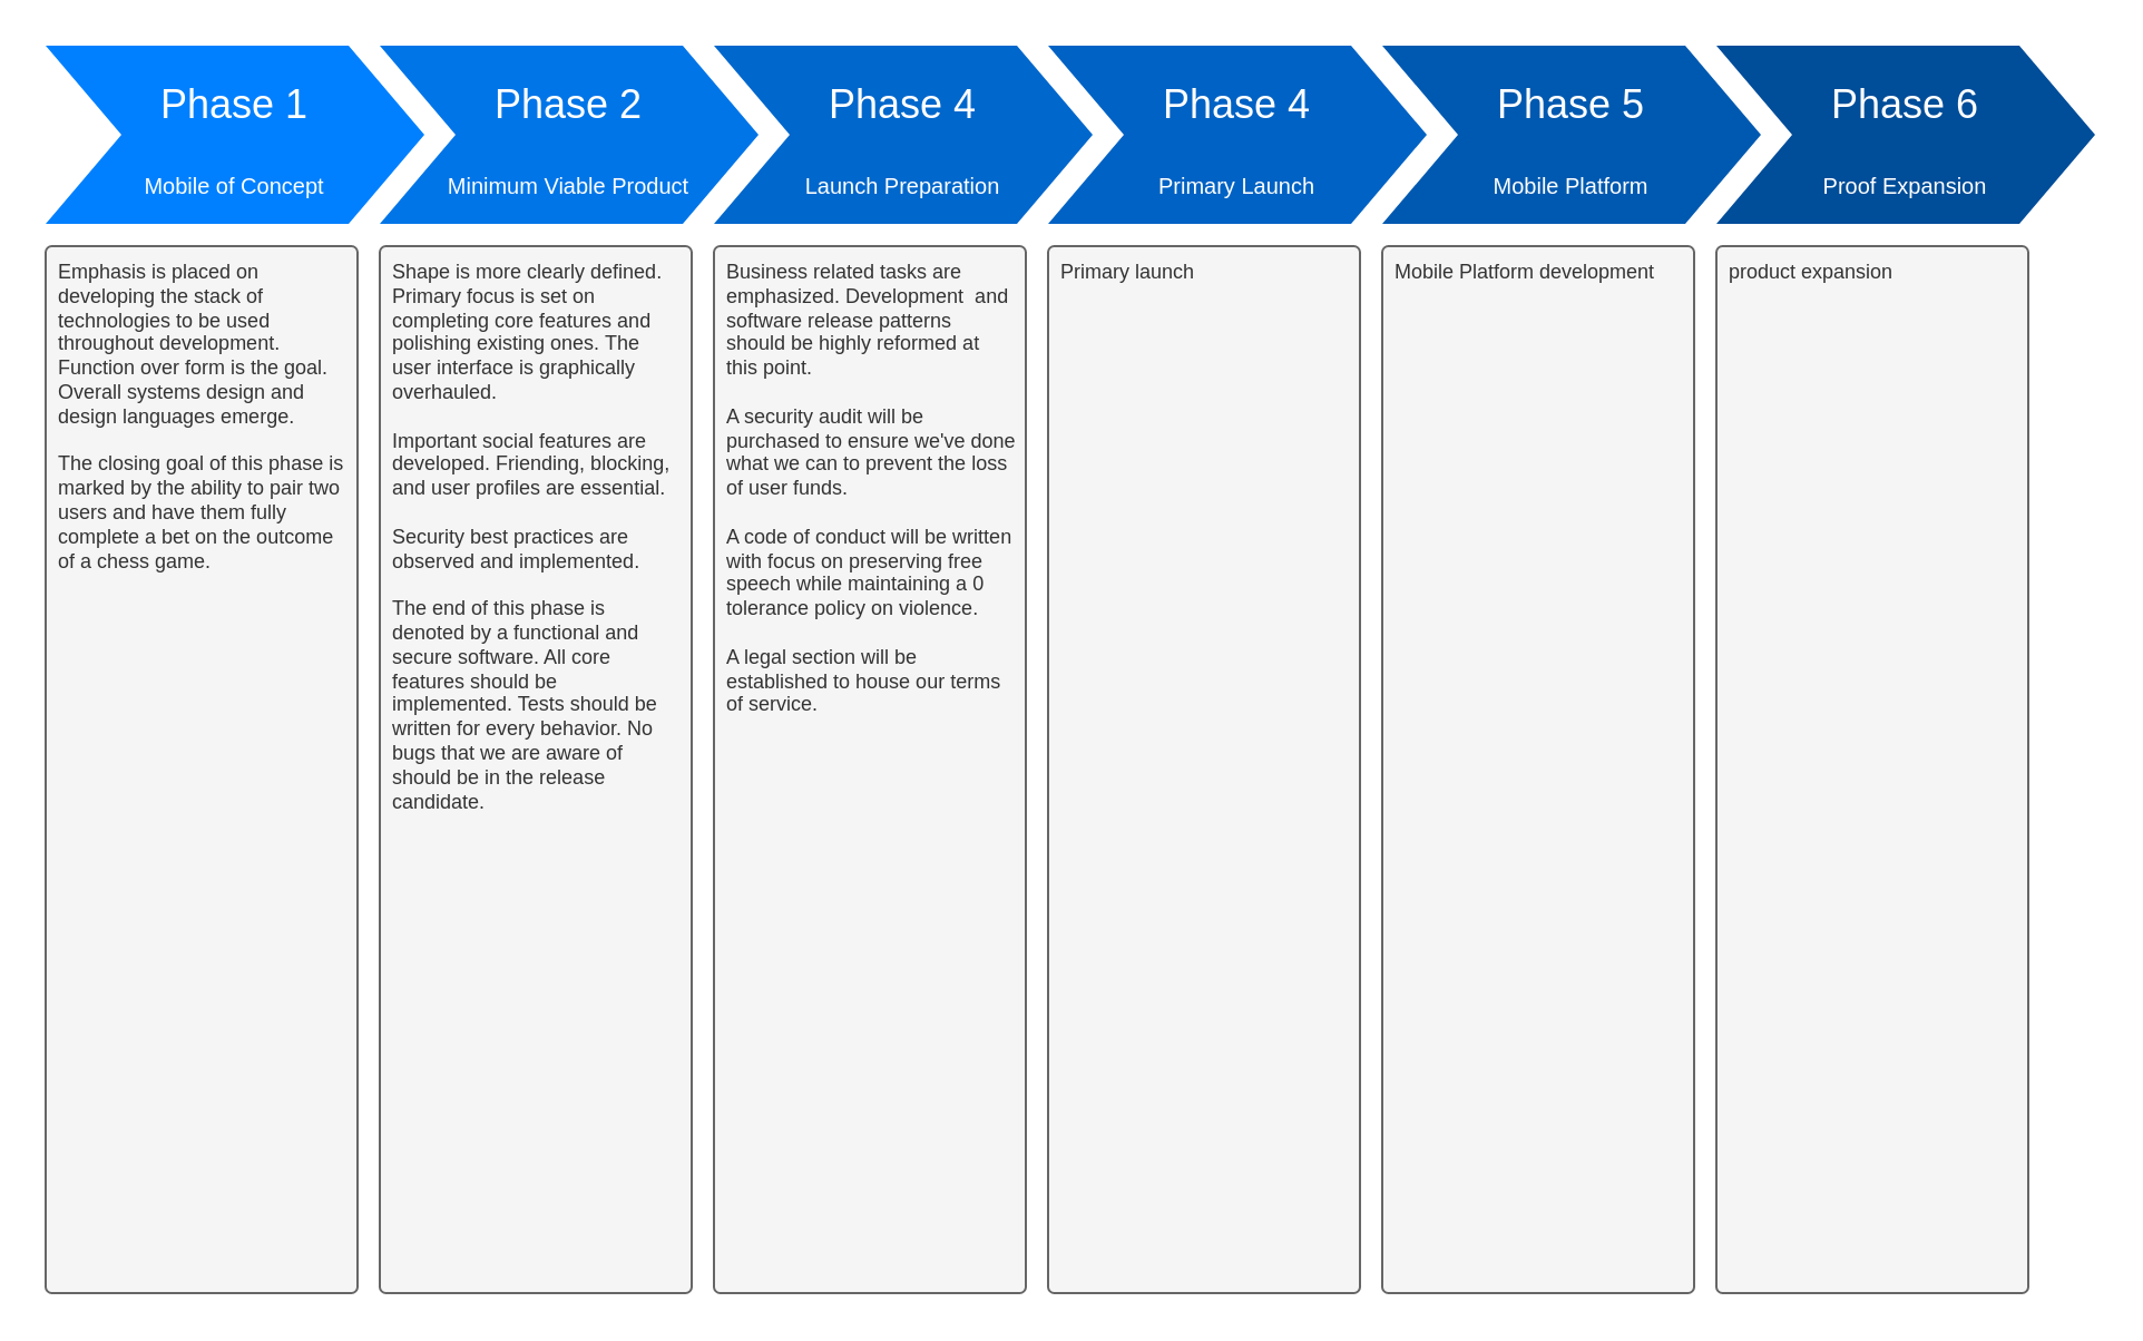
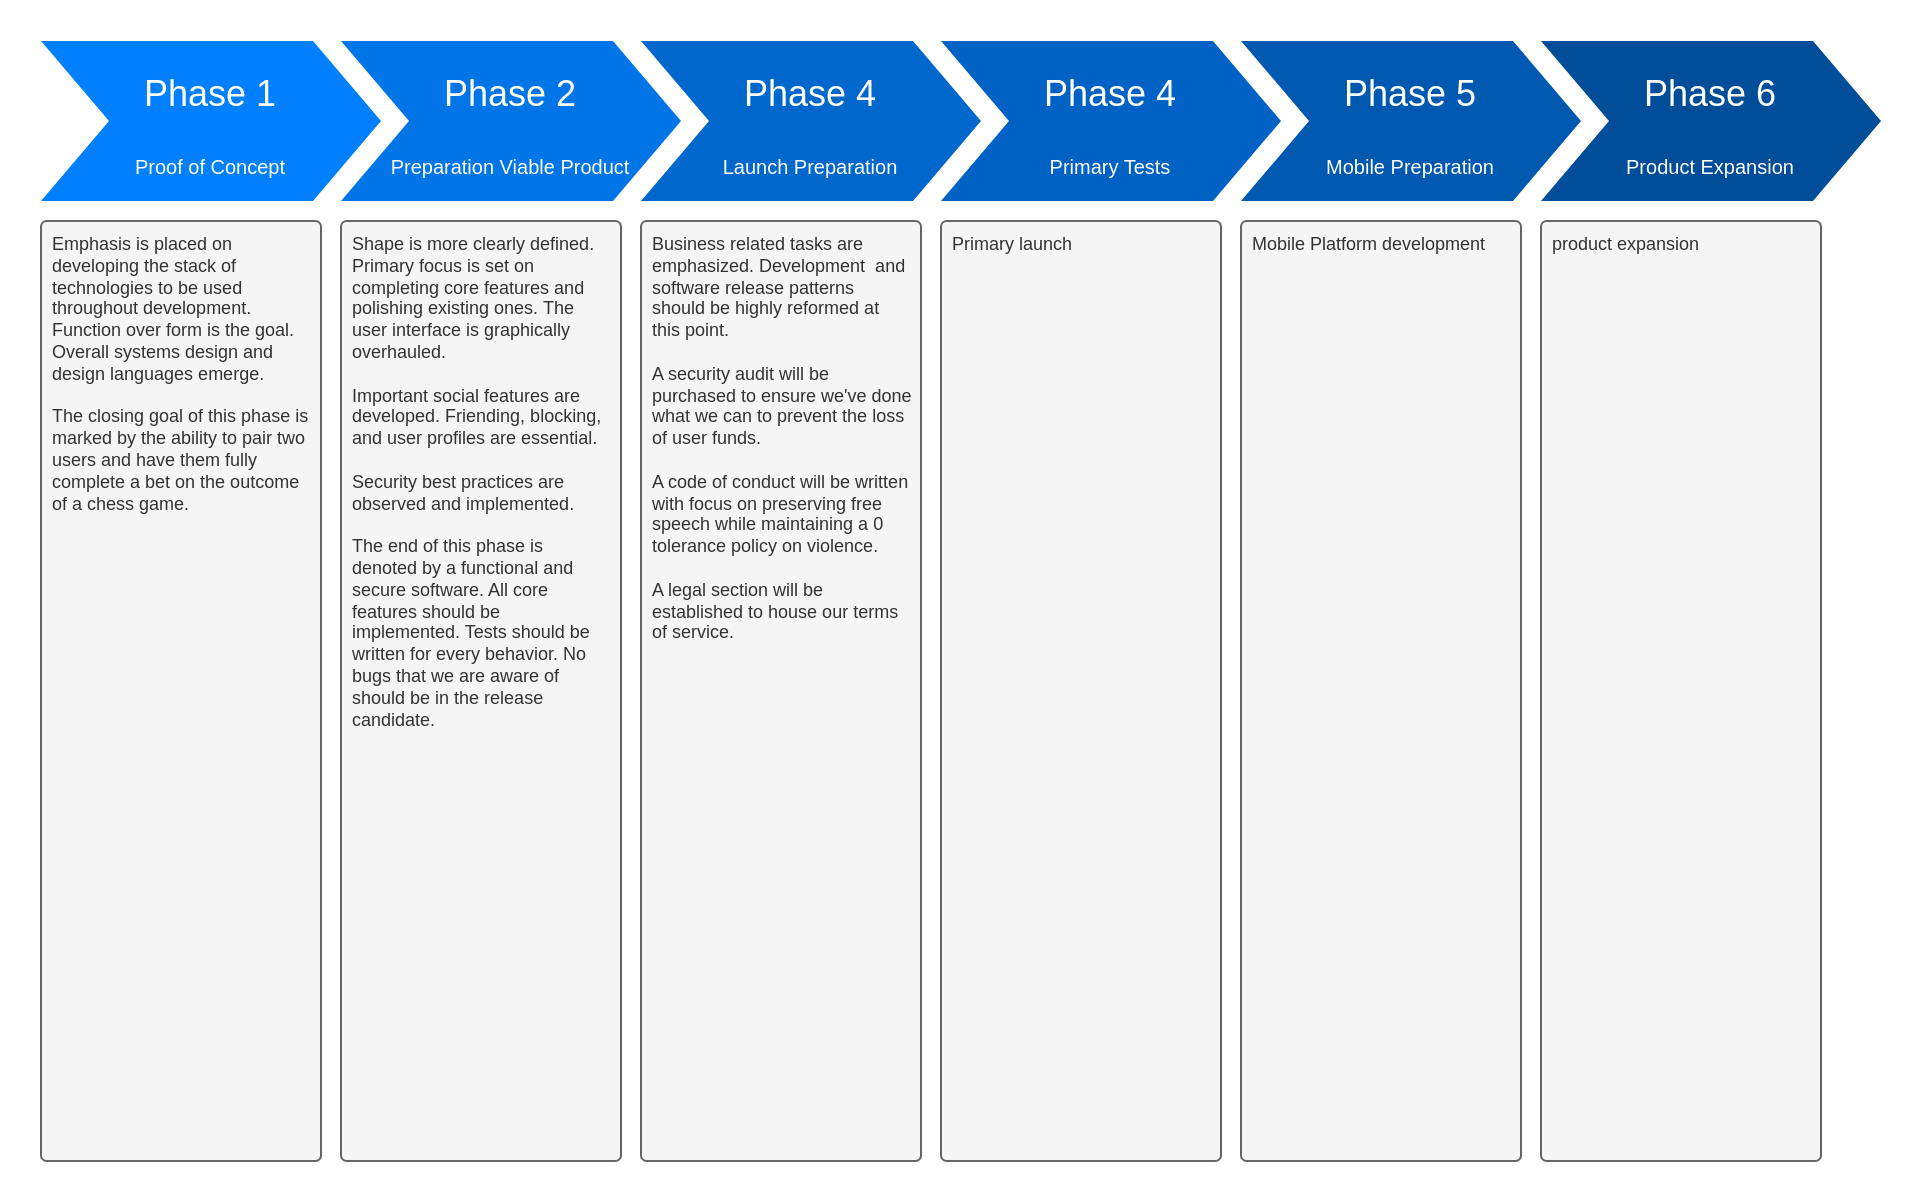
- <mxCell id="2" value="&lt;font style=&quot;&quot;&gt;&lt;font style=&quot;vertical-align: inherit;&quot;&gt;&lt;font style=&quot;vertical-align: inherit;&quot;&gt;&lt;span style=&quot;font-size: 18px;&quot;&gt;&lt;font style=&quot;vertical-align: inherit;&quot;&gt;&lt;font style=&quot;vertical-align: inherit;&quot;&gt;&lt;font style=&quot;vertical-align: inherit;&quot;&gt;&lt;font style=&quot;vertical-align: inherit;&quot;&gt;Phase 1 &lt;/font&gt;&lt;/font&gt;&lt;/font&gt;&lt;/font&gt;&lt;/span&gt;&lt;br&gt;&lt;font style=&quot;&quot;&gt;&lt;font style=&quot;vertical-align: inherit;&quot;&gt;&lt;font style=&quot;vertical-align: inherit;&quot;&gt;&lt;font style=&quot;vertical-align: inherit;&quot;&gt;&lt;font style=&quot;vertical-align: inherit; font-size: 10px;&quot;&gt;Mobile of Concept&lt;/font&gt;&lt;/font&gt;&lt;/font&gt;&lt;/font&gt;&lt;/font&gt;&lt;br&gt;&lt;/font&gt;&lt;/font&gt;&lt;/font&gt;" style="shape=step;whiteSpace=wrap;html=1;fontSize=28;fillColor=#0080FF;fontColor=#FFFFFF;strokeColor=none;" parent="1" vertex="1"><mxGeometry x="20" y="20" width="170" height="80" as="geometry" /></mxCell>
+ <mxCell id="2" value="&lt;font style=&quot;&quot;&gt;&lt;font style=&quot;vertical-align: inherit;&quot;&gt;&lt;font style=&quot;vertical-align: inherit;&quot;&gt;&lt;span style=&quot;font-size: 18px;&quot;&gt;&lt;font style=&quot;vertical-align: inherit;&quot;&gt;&lt;font style=&quot;vertical-align: inherit;&quot;&gt;&lt;font style=&quot;vertical-align: inherit;&quot;&gt;&lt;font style=&quot;vertical-align: inherit;&quot;&gt;Phase 1 &lt;/font&gt;&lt;/font&gt;&lt;/font&gt;&lt;/font&gt;&lt;/span&gt;&lt;br&gt;&lt;font style=&quot;&quot;&gt;&lt;font style=&quot;vertical-align: inherit;&quot;&gt;&lt;font style=&quot;vertical-align: inherit;&quot;&gt;&lt;font style=&quot;vertical-align: inherit;&quot;&gt;&lt;font style=&quot;vertical-align: inherit; font-size: 10px;&quot;&gt;Proof of Concept&lt;/font&gt;&lt;/font&gt;&lt;/font&gt;&lt;/font&gt;&lt;/font&gt;&lt;br&gt;&lt;/font&gt;&lt;/font&gt;&lt;/font&gt;" style="shape=step;whiteSpace=wrap;html=1;fontSize=28;fillColor=#0080FF;fontColor=#FFFFFF;strokeColor=none;" parent="1" vertex="1"><mxGeometry x="20" y="20" width="170" height="80" as="geometry" /></mxCell>
- <mxCell id="3" value="&lt;font style=&quot;&quot;&gt;&lt;font style=&quot;vertical-align: inherit;&quot;&gt;&lt;font style=&quot;vertical-align: inherit;&quot;&gt;&lt;span style=&quot;font-size: 18px;&quot;&gt;Phase 2&lt;/span&gt;&lt;br&gt;&lt;font style=&quot;font-size: 10px;&quot;&gt;Minimum Viable Product&lt;/font&gt;&lt;br&gt;&lt;/font&gt;&lt;/font&gt;&lt;/font&gt;" style="shape=step;whiteSpace=wrap;html=1;fontSize=28;fillColor=#0075E8;fontColor=#FFFFFF;strokeColor=none;" parent="1" vertex="1"><mxGeometry x="170" y="20" width="170" height="80" as="geometry" /></mxCell>
+ <mxCell id="3" value="&lt;font style=&quot;&quot;&gt;&lt;font style=&quot;vertical-align: inherit;&quot;&gt;&lt;font style=&quot;vertical-align: inherit;&quot;&gt;&lt;span style=&quot;font-size: 18px;&quot;&gt;Phase 2&lt;/span&gt;&lt;br&gt;&lt;font style=&quot;font-size: 10px;&quot;&gt;Preparation Viable Product&lt;/font&gt;&lt;br&gt;&lt;/font&gt;&lt;/font&gt;&lt;/font&gt;" style="shape=step;whiteSpace=wrap;html=1;fontSize=28;fillColor=#0075E8;fontColor=#FFFFFF;strokeColor=none;" parent="1" vertex="1"><mxGeometry x="170" y="20" width="170" height="80" as="geometry" /></mxCell>
- <mxCell id="5" value="&lt;font style=&quot;&quot;&gt;&lt;font style=&quot;vertical-align: inherit;&quot;&gt;&lt;font style=&quot;vertical-align: inherit;&quot;&gt;&lt;span style=&quot;font-size: 18px;&quot;&gt;Phase 4&lt;/span&gt;&lt;br&gt;&lt;font style=&quot;font-size: 10px;&quot;&gt;Primary Launch&lt;/font&gt;&lt;br&gt;&lt;/font&gt;&lt;/font&gt;&lt;/font&gt;" style="shape=step;whiteSpace=wrap;html=1;fontSize=28;fillColor=#0062C4;fontColor=#FFFFFF;strokeColor=none;" parent="1" vertex="1"><mxGeometry x="470" y="20" width="170" height="80" as="geometry" /></mxCell>
+ <mxCell id="5" value="&lt;font style=&quot;&quot;&gt;&lt;font style=&quot;vertical-align: inherit;&quot;&gt;&lt;font style=&quot;vertical-align: inherit;&quot;&gt;&lt;span style=&quot;font-size: 18px;&quot;&gt;Phase 4&lt;/span&gt;&lt;br&gt;&lt;font style=&quot;font-size: 10px;&quot;&gt;Primary Tests&lt;/font&gt;&lt;br&gt;&lt;/font&gt;&lt;/font&gt;&lt;/font&gt;" style="shape=step;whiteSpace=wrap;html=1;fontSize=28;fillColor=#0062C4;fontColor=#FFFFFF;strokeColor=none;" parent="1" vertex="1"><mxGeometry x="470" y="20" width="170" height="80" as="geometry" /></mxCell>
- <mxCell id="6" value="&lt;font style=&quot;&quot;&gt;&lt;font style=&quot;vertical-align: inherit;&quot;&gt;&lt;font style=&quot;vertical-align: inherit;&quot;&gt;&lt;span style=&quot;font-size: 18px;&quot;&gt;&lt;font style=&quot;vertical-align: inherit;&quot;&gt;&lt;font style=&quot;vertical-align: inherit;&quot;&gt;Phase 5 &lt;/font&gt;&lt;/font&gt;&lt;/span&gt;&lt;br&gt;&lt;font style=&quot;font-size: 10px;&quot;&gt;&lt;font style=&quot;vertical-align: inherit;&quot;&gt;&lt;font style=&quot;vertical-align: inherit;&quot;&gt;Mobile Platform&lt;/font&gt;&lt;/font&gt;&lt;/font&gt;&lt;br&gt;&lt;/font&gt;&lt;/font&gt;&lt;/font&gt;" style="shape=step;whiteSpace=wrap;html=1;fontSize=28;fillColor=#0059B0;fontColor=#FFFFFF;strokeColor=none;" parent="1" vertex="1"><mxGeometry x="620" y="20" width="170" height="80" as="geometry" /></mxCell>
+ <mxCell id="6" value="&lt;font style=&quot;&quot;&gt;&lt;font style=&quot;vertical-align: inherit;&quot;&gt;&lt;font style=&quot;vertical-align: inherit;&quot;&gt;&lt;span style=&quot;font-size: 18px;&quot;&gt;&lt;font style=&quot;vertical-align: inherit;&quot;&gt;&lt;font style=&quot;vertical-align: inherit;&quot;&gt;Phase 5 &lt;/font&gt;&lt;/font&gt;&lt;/span&gt;&lt;br&gt;&lt;font style=&quot;font-size: 10px;&quot;&gt;&lt;font style=&quot;vertical-align: inherit;&quot;&gt;&lt;font style=&quot;vertical-align: inherit;&quot;&gt;Mobile Preparation&lt;/font&gt;&lt;/font&gt;&lt;/font&gt;&lt;br&gt;&lt;/font&gt;&lt;/font&gt;&lt;/font&gt;" style="shape=step;whiteSpace=wrap;html=1;fontSize=28;fillColor=#0059B0;fontColor=#FFFFFF;strokeColor=none;" parent="1" vertex="1"><mxGeometry x="620" y="20" width="170" height="80" as="geometry" /></mxCell>
- <mxCell id="7" value="&lt;font style=&quot;&quot;&gt;&lt;span style=&quot;font-size: 18px;&quot;&gt;Phase 6&lt;/span&gt;&lt;br&gt;&lt;font style=&quot;font-size: 10px;&quot;&gt;Proof Expansion&lt;/font&gt;&lt;br&gt;&lt;/font&gt;" style="shape=step;whiteSpace=wrap;html=1;fontSize=28;fillColor=#004D99;fontColor=#FFFFFF;strokeColor=none;" parent="1" vertex="1"><mxGeometry x="770" y="20" width="170" height="80" as="geometry" /></mxCell>
+ <mxCell id="7" value="&lt;font style=&quot;&quot;&gt;&lt;span style=&quot;font-size: 18px;&quot;&gt;Phase 6&lt;/span&gt;&lt;br&gt;&lt;font style=&quot;font-size: 10px;&quot;&gt;Product Expansion&lt;/font&gt;&lt;br&gt;&lt;/font&gt;" style="shape=step;whiteSpace=wrap;html=1;fontSize=28;fillColor=#004D99;fontColor=#FFFFFF;strokeColor=none;" parent="1" vertex="1"><mxGeometry x="770" y="20" width="170" height="80" as="geometry" /></mxCell>
